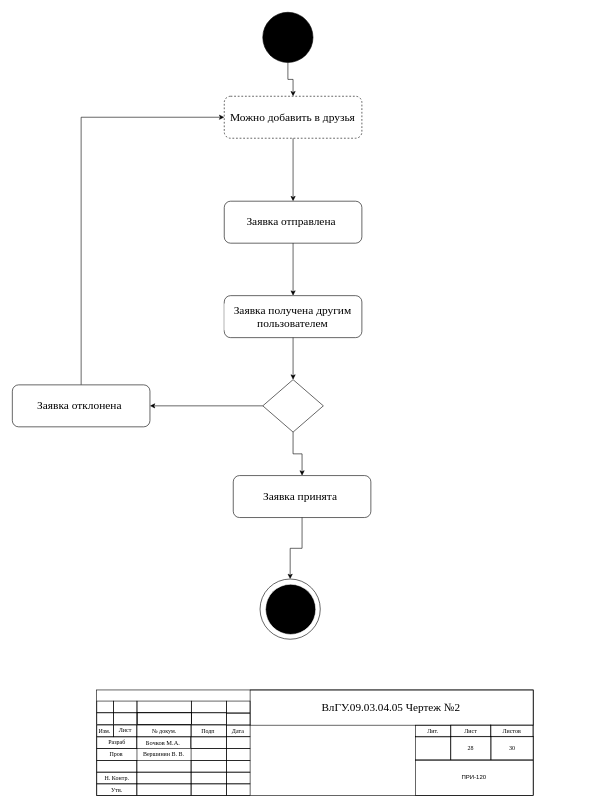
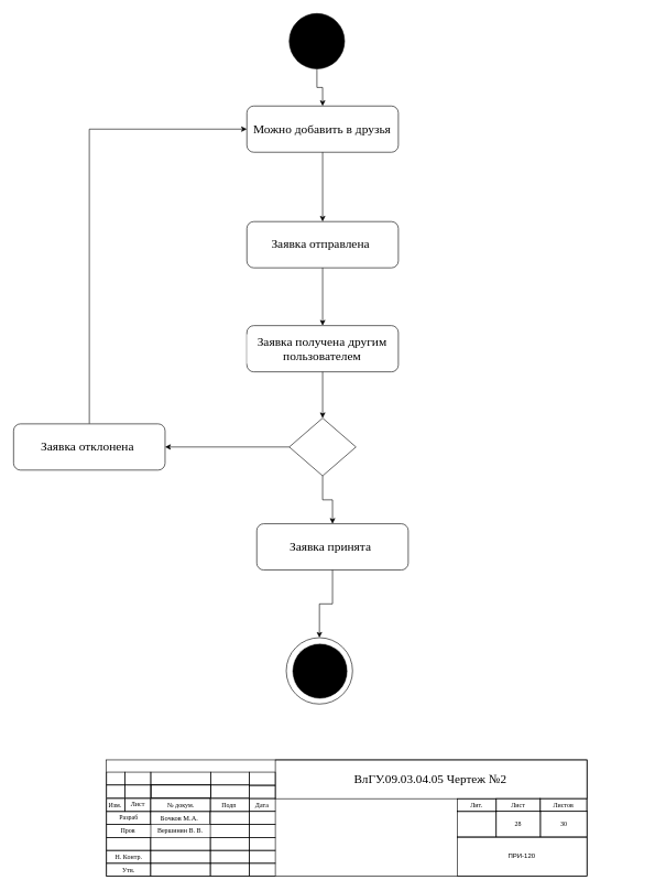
- <mxCell id="4" value="&lt;span style=&quot;font-size: 19px;&quot;&gt;&lt;font face=&quot;Times New Roman&quot; style=&quot;font-size: 19px;&quot;&gt;Можно добавить в друзья&lt;/font&gt;&lt;/span&gt;" style="rounded=1;whiteSpace=wrap;html=1;labelBackgroundColor=#FFFFFF;strokeColor=#000000;fillColor=default;gradientColor=none;strokeWidth=1;fontSize=19;dashed=1;" parent="2" vertex="1"><mxGeometry x="353.382" y="140" width="229.469" height="70" as="geometry" /></mxCell>
+ <mxCell id="4" value="&lt;span style=&quot;font-size: 19px;&quot;&gt;&lt;font face=&quot;Times New Roman&quot; style=&quot;font-size: 19px;&quot;&gt;Можно добавить в друзья&lt;/font&gt;&lt;/span&gt;" style="rounded=1;whiteSpace=wrap;html=1;labelBackgroundColor=#FFFFFF;strokeColor=#000000;fillColor=default;gradientColor=none;strokeWidth=1;fontSize=19;" parent="2" vertex="1"><mxGeometry x="353.382" y="140" width="229.469" height="70" as="geometry" /></mxCell>
